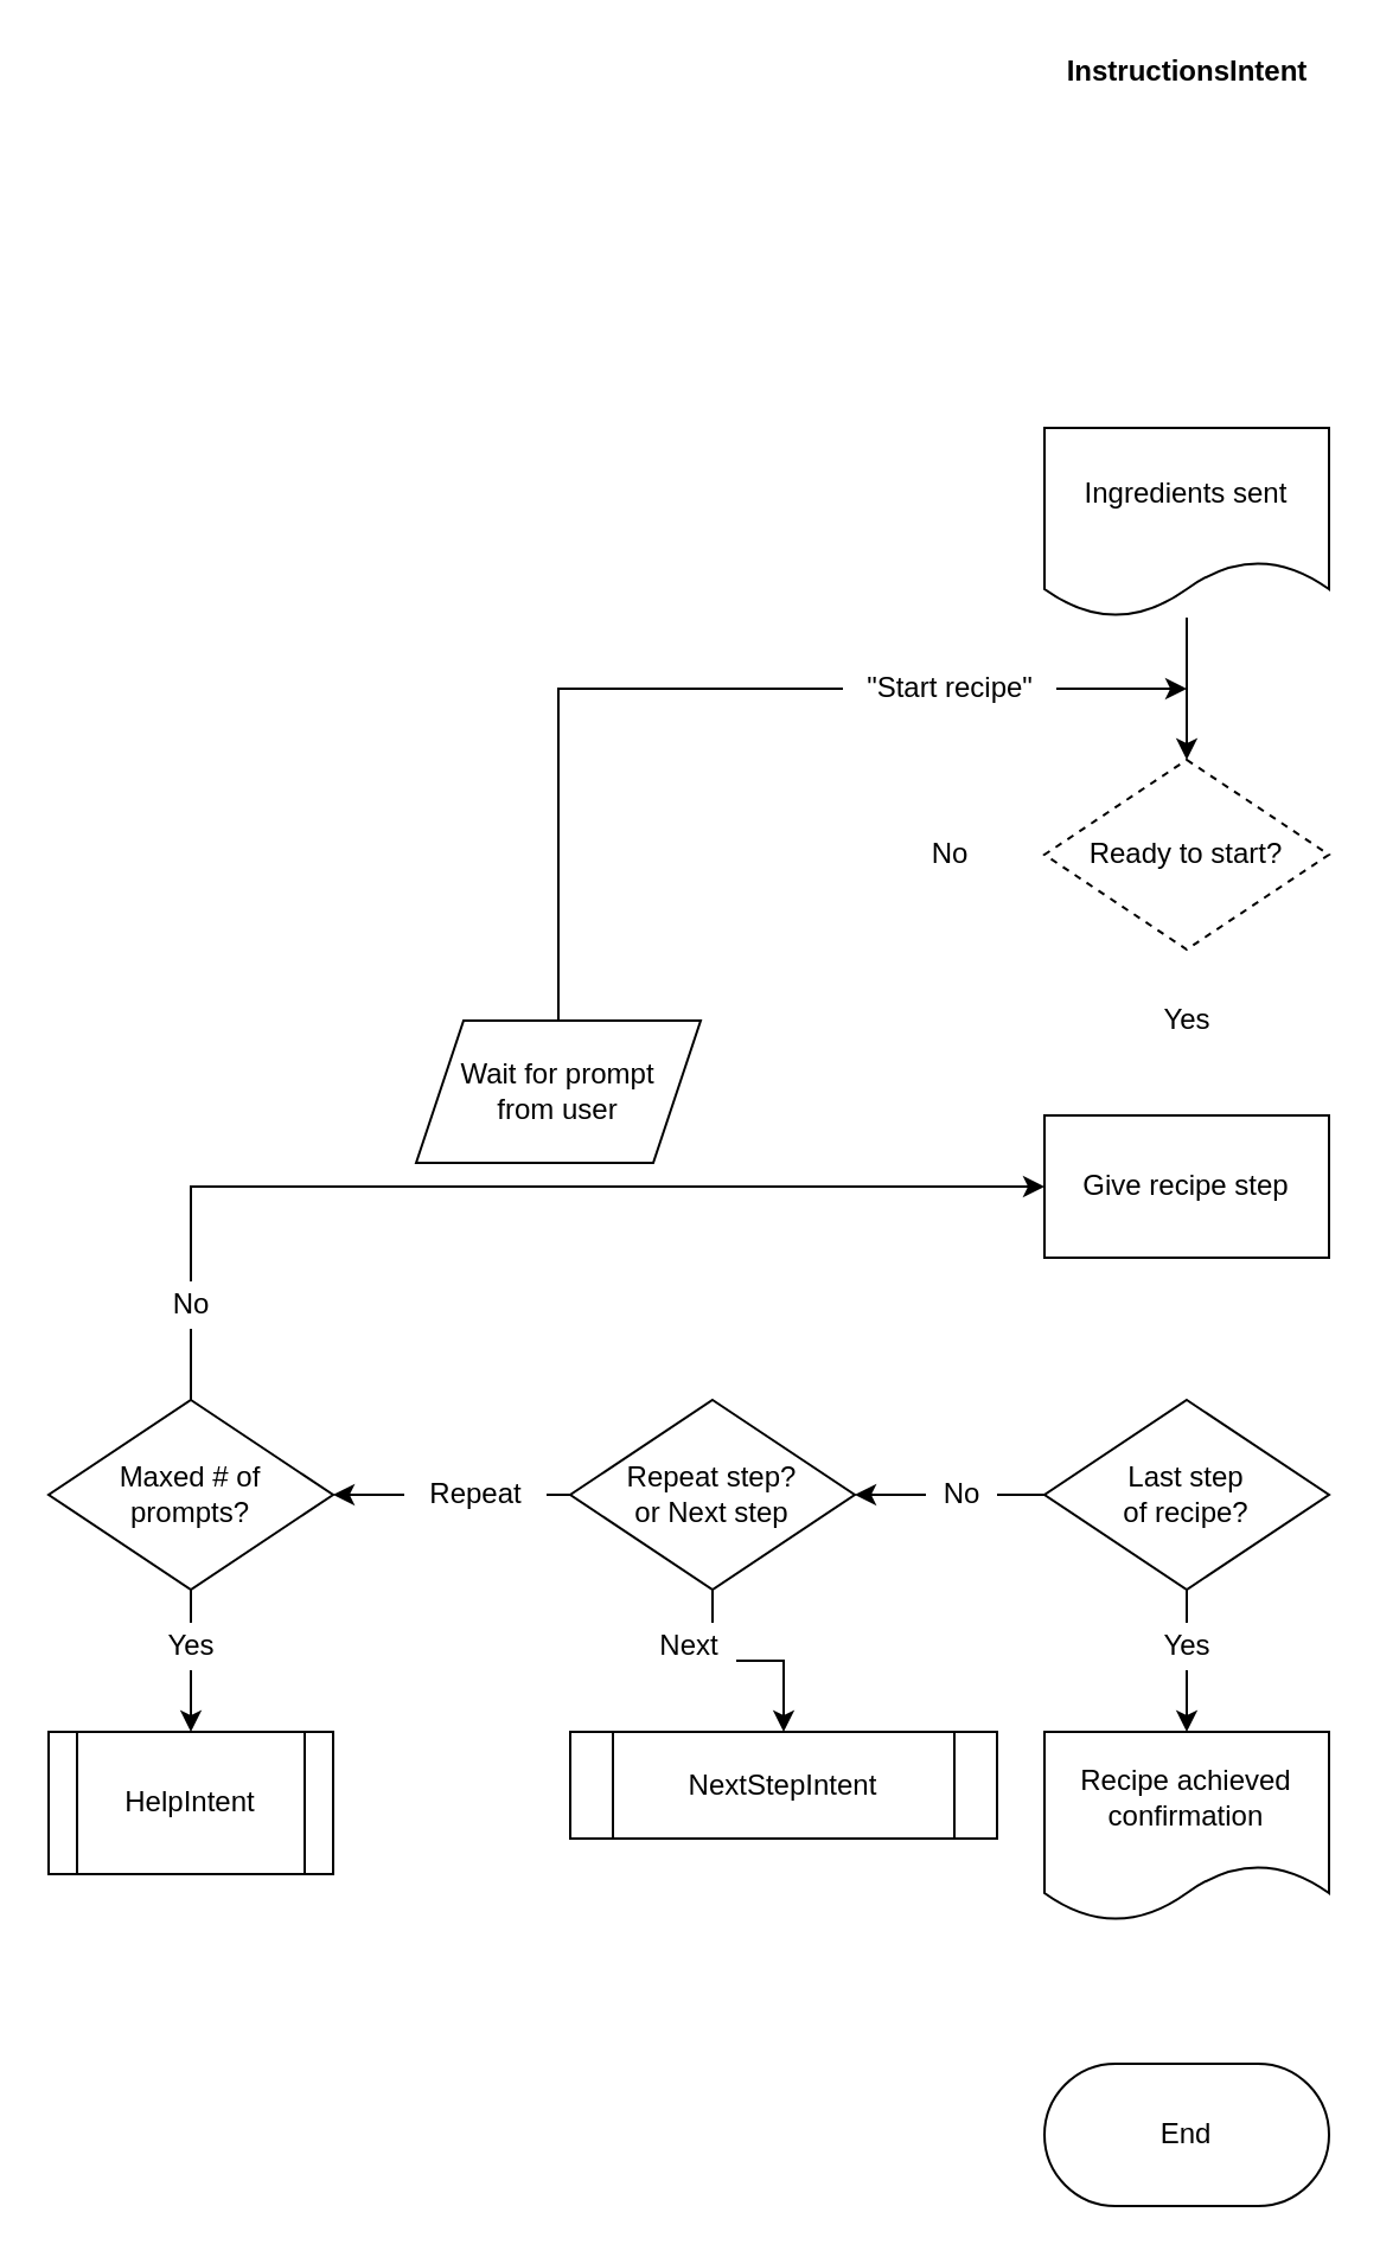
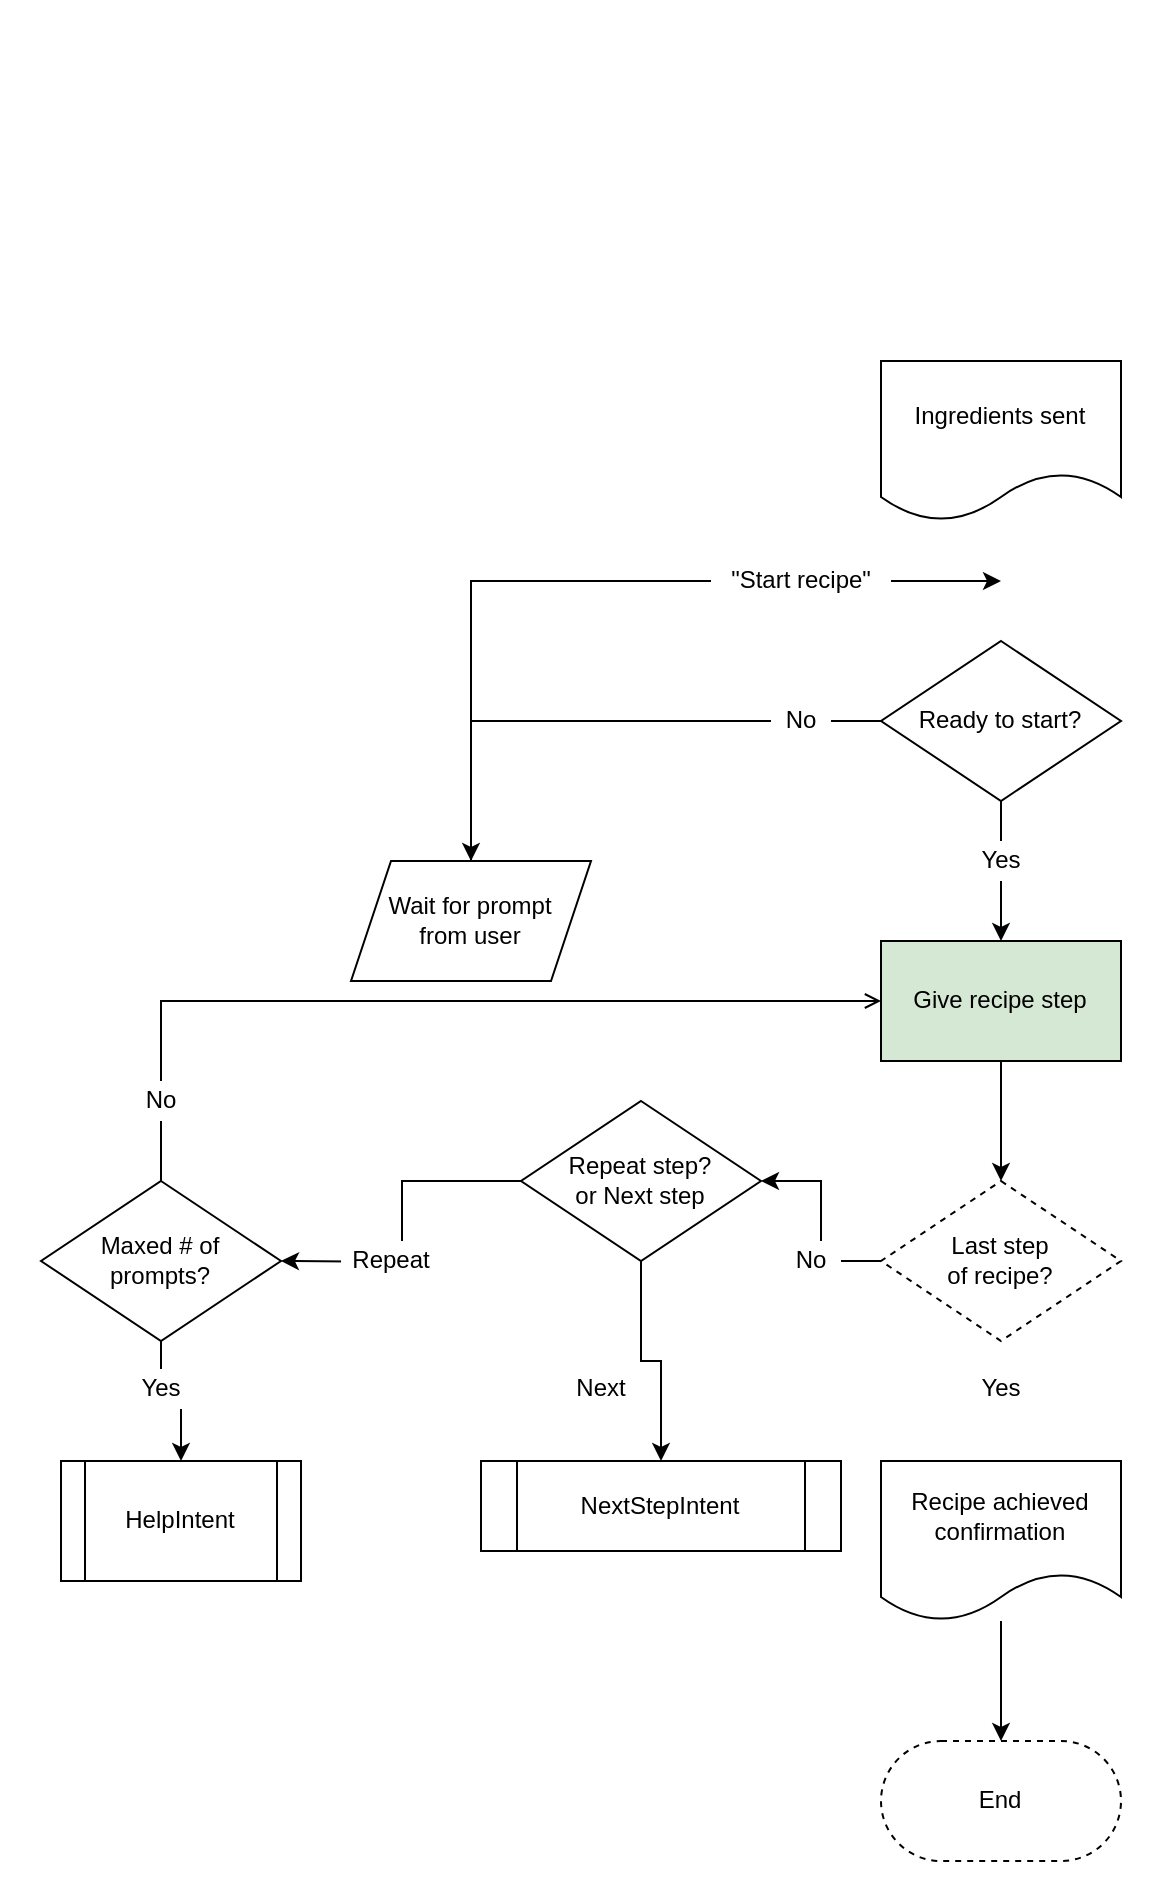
- <mxCell id="2" value="&lt;b&gt;InstructionsIntent&lt;/b&gt;" style="text;html=1;align=center;verticalAlign=middle;resizable=0;points=[];autosize=1;" vertex="1" parent="1"><mxGeometry x="440" y="20" width="120" height="20" as="geometry" /></mxCell>
- <mxCell id="28" style="edgeStyle=orthogonalEdgeStyle;rounded=0;orthogonalLoop=1;jettySize=auto;html=1;" edge="1" parent="1" source="4" target="27"><mxGeometry relative="1" as="geometry"><mxPoint x="500" y="260" as="sourcePoint" /><mxPoint x="500" y="470" as="targetPoint" /></mxGeometry></mxCell>
+ <mxCell id="26" style="edgeStyle=orthogonalEdgeStyle;rounded=0;orthogonalLoop=1;jettySize=auto;html=1;exitX=0;exitY=0.5;exitDx=0;exitDy=0;" edge="1" parent="1" source="27" target="30"><mxGeometry relative="1" as="geometry" /></mxCell>
- <mxCell id="27" value="Ready to start?" style="rhombus;whiteSpace=wrap;html=1;dashed=1;" vertex="1" parent="1"><mxGeometry x="440" y="320" width="120" height="80" as="geometry" /></mxCell>
+ <mxCell id="27" value="Ready to start?" style="rhombus;whiteSpace=wrap;html=1;" vertex="1" parent="1"><mxGeometry x="440" y="320" width="120" height="80" as="geometry" /></mxCell>
+ <mxCell id="3" style="edgeStyle=orthogonalEdgeStyle;rounded=0;orthogonalLoop=1;jettySize=auto;html=1;" edge="1" parent="1" source="27" target="6"><mxGeometry relative="1" as="geometry" /></mxCell>
- <mxCell id="20" style="edgeStyle=orthogonalEdgeStyle;rounded=0;orthogonalLoop=1;jettySize=auto;html=1;exitX=0.5;exitY=0;exitDx=0;exitDy=0;entryX=0;entryY=0.5;entryDx=0;entryDy=0;" edge="1" parent="1" source="22" target="6"><mxGeometry relative="1" as="geometry" /></mxCell>
+ <mxCell id="20" style="edgeStyle=orthogonalEdgeStyle;rounded=0;orthogonalLoop=1;jettySize=auto;html=1;exitX=0.5;exitY=0;exitDx=0;exitDy=0;entryX=0;entryY=0.5;entryDx=0;entryDy=0;endArrow=open;" edge="1" parent="1" source="22" target="6"><mxGeometry relative="1" as="geometry" /></mxCell>
- <mxCell id="6" value="Give recipe step" style="rounded=0;whiteSpace=wrap;html=1;" vertex="1" parent="1"><mxGeometry x="440" y="470" width="120" height="60" as="geometry" /></mxCell>
+ <mxCell id="6" value="Give recipe step" style="rounded=0;whiteSpace=wrap;html=1;fillColor=#d5e8d4;" vertex="1" parent="1"><mxGeometry x="440" y="470" width="120" height="60" as="geometry" /></mxCell>
+ <mxCell id="5" style="edgeStyle=orthogonalEdgeStyle;rounded=0;orthogonalLoop=1;jettySize=auto;html=1;exitX=0.5;exitY=1;exitDx=0;exitDy=0;" edge="1" parent="1" source="6" target="9"><mxGeometry relative="1" as="geometry" /></mxCell>
- <mxCell id="19" value="Repeat" style="text;html=1;align=center;verticalAlign=middle;resizable=0;points=[];autosize=1;fillColor=#ffffff;" vertex="1" parent="1"><mxGeometry x="170" y="620" width="60" height="20" as="geometry" /></mxCell>
+ <mxCell id="19" value="Repeat" style="text;html=1;align=center;verticalAlign=middle;resizable=0;points=[];autosize=1;fillColor=#ffffff;" vertex="1" parent="1"><mxGeometry x="170" y="620" width="50" height="20" as="geometry" /></mxCell>
- <mxCell id="12" value="Repeat step?&lt;br&gt;or Next step" style="rhombus;whiteSpace=wrap;html=1;" vertex="1" parent="1"><mxGeometry x="240" y="590" width="120" height="80" as="geometry" /></mxCell>
+ <mxCell id="12" value="Repeat step?&lt;br&gt;or Next step" style="rhombus;whiteSpace=wrap;html=1;" vertex="1" parent="1"><mxGeometry x="260" y="550" width="120" height="80" as="geometry" /></mxCell>
- <mxCell id="9" value="Last step &lt;br&gt;of recipe?" style="rhombus;whiteSpace=wrap;html=1;" vertex="1" parent="1"><mxGeometry x="440" y="590" width="120" height="80" as="geometry" /></mxCell>
+ <mxCell id="9" value="Last step &lt;br&gt;of recipe?" style="rhombus;whiteSpace=wrap;html=1;dashed=1;" vertex="1" parent="1"><mxGeometry x="440" y="590" width="120" height="80" as="geometry" /></mxCell>
- <mxCell id="18" value="Next" style="text;html=1;align=center;verticalAlign=middle;resizable=0;points=[];autosize=1;fillColor=#ffffff;" vertex="1" parent="1"><mxGeometry x="270" y="684" width="40" height="20" as="geometry" /></mxCell>
+ <mxCell id="18" value="Next" style="text;html=1;align=center;verticalAlign=middle;resizable=0;points=[];autosize=1;fillColor=#ffffff;" vertex="1" parent="1"><mxGeometry x="280" y="684" width="40" height="20" as="geometry" /></mxCell>
- <mxCell id="7" style="edgeStyle=orthogonalEdgeStyle;rounded=0;orthogonalLoop=1;jettySize=auto;html=1;exitX=0.5;exitY=1;exitDx=0;exitDy=0;" edge="1" parent="1" source="9" target="14"><mxGeometry relative="1" as="geometry" /></mxCell>
- <mxCell id="23" value="HelpIntent" style="shape=process;whiteSpace=wrap;html=1;backgroundOutline=1;fillColor=#ffffff;" vertex="1" parent="1"><mxGeometry x="20" y="730" width="120" height="60" as="geometry" /></mxCell>
+ <mxCell id="23" value="HelpIntent" style="shape=process;whiteSpace=wrap;html=1;backgroundOutline=1;fillColor=#ffffff;" vertex="1" parent="1"><mxGeometry x="30" y="730" width="120" height="60" as="geometry" /></mxCell>
+ <mxCell id="13" style="edgeStyle=orthogonalEdgeStyle;rounded=0;orthogonalLoop=1;jettySize=auto;html=1;" edge="1" parent="1" source="14" target="15"><mxGeometry relative="1" as="geometry" /></mxCell>
- <mxCell id="15" value="End" style="rounded=1;whiteSpace=wrap;html=1;arcSize=50;" vertex="1" parent="1"><mxGeometry x="440" y="870" width="120" height="60" as="geometry" /></mxCell>
+ <mxCell id="15" value="End" style="rounded=1;whiteSpace=wrap;html=1;arcSize=50;dashed=1;" vertex="1" parent="1"><mxGeometry x="440" y="870" width="120" height="60" as="geometry" /></mxCell>
